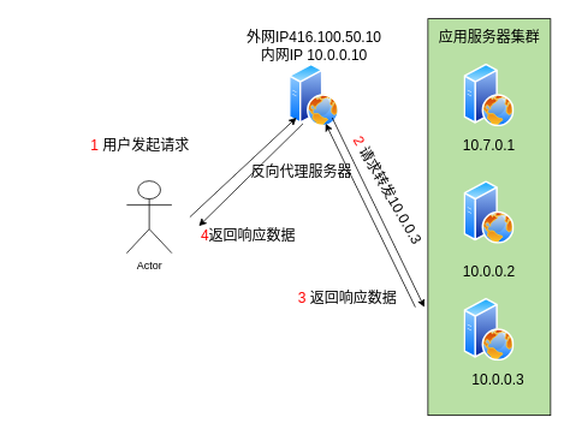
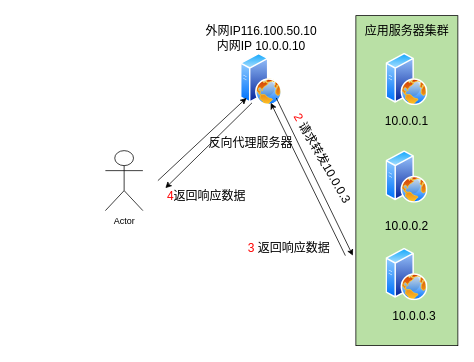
- <mxCell id="13" value="&lt;font style=&quot;font-size: 16px&quot;&gt;外网IP416.100.50.10&lt;br&gt;内网IP 10.0.0.10&lt;br&gt;&lt;/font&gt;" style="text;html=1;strokeColor=none;fillColor=none;align=center;verticalAlign=middle;whiteSpace=wrap;rounded=0;" vertex="1" parent="1"><mxGeometry x="268" y="40" width="160" height="20" as="geometry" /></mxCell>
+ <mxCell id="13" value="&lt;font style=&quot;font-size: 16px&quot;&gt;外网IP116.100.50.10&lt;br&gt;内网IP 10.0.0.10&lt;br&gt;&lt;/font&gt;" style="text;html=1;strokeColor=none;fillColor=none;align=center;verticalAlign=middle;whiteSpace=wrap;rounded=0;" vertex="1" parent="1"><mxGeometry x="268" y="40" width="160" height="20" as="geometry" /></mxCell>
- <mxCell id="16" value="&lt;font style=&quot;font-size: 16px&quot;&gt;&lt;font color=&quot;#ff0000&quot;&gt;1&lt;/font&gt; 用户发起请求&lt;/font&gt;" style="text;html=1;strokeColor=none;fillColor=none;align=center;verticalAlign=middle;whiteSpace=wrap;rounded=0;" vertex="1" parent="1"><mxGeometry x="20" y="150" width="270" height="20" as="geometry" /></mxCell>
- <mxCell id="8" value="&lt;font style=&quot;font-size: 16px&quot;&gt;10.7.0.1&lt;/font&gt;" style="text;html=1;strokeColor=none;fillColor=none;align=center;verticalAlign=middle;whiteSpace=wrap;rounded=0;" vertex="1" parent="1"><mxGeometry x="522" y="150" width="40" height="20" as="geometry" /></mxCell>
+ <mxCell id="8" value="&lt;font style=&quot;font-size: 16px&quot;&gt;10.0.0.1&lt;/font&gt;" style="text;html=1;strokeColor=none;fillColor=none;align=center;verticalAlign=middle;whiteSpace=wrap;rounded=0;" vertex="1" parent="1"><mxGeometry x="522" y="150" width="40" height="20" as="geometry" /></mxCell>
